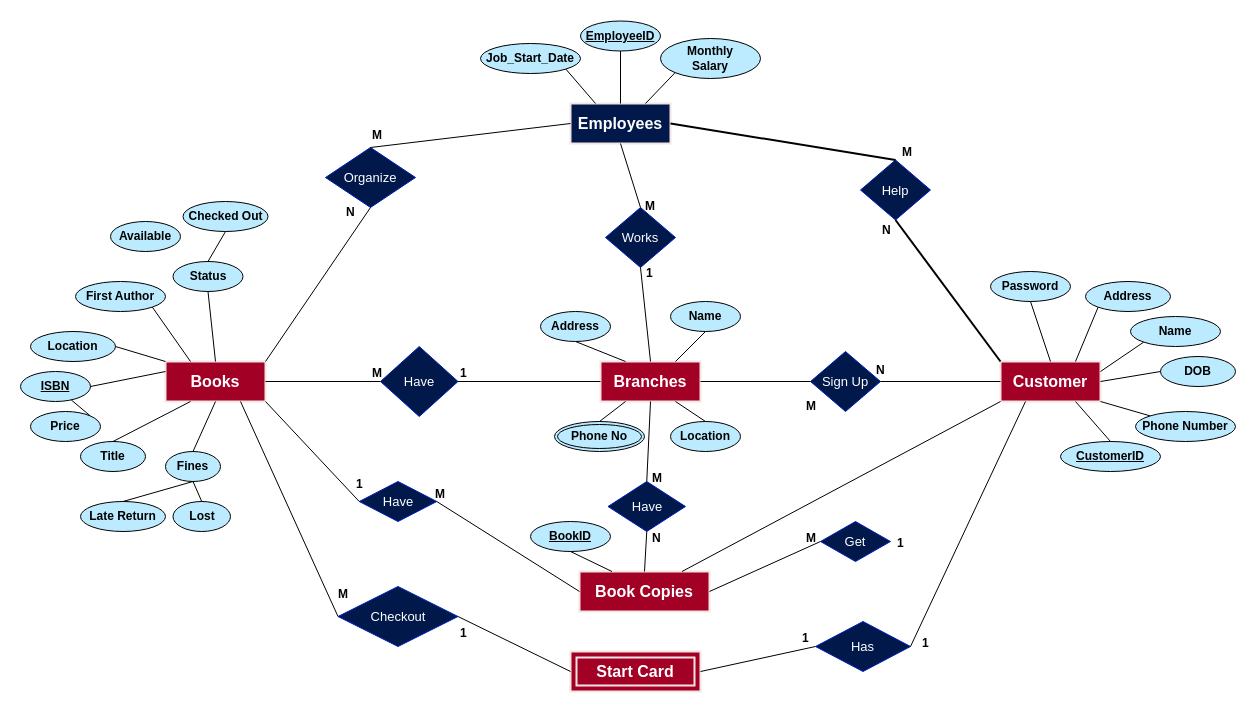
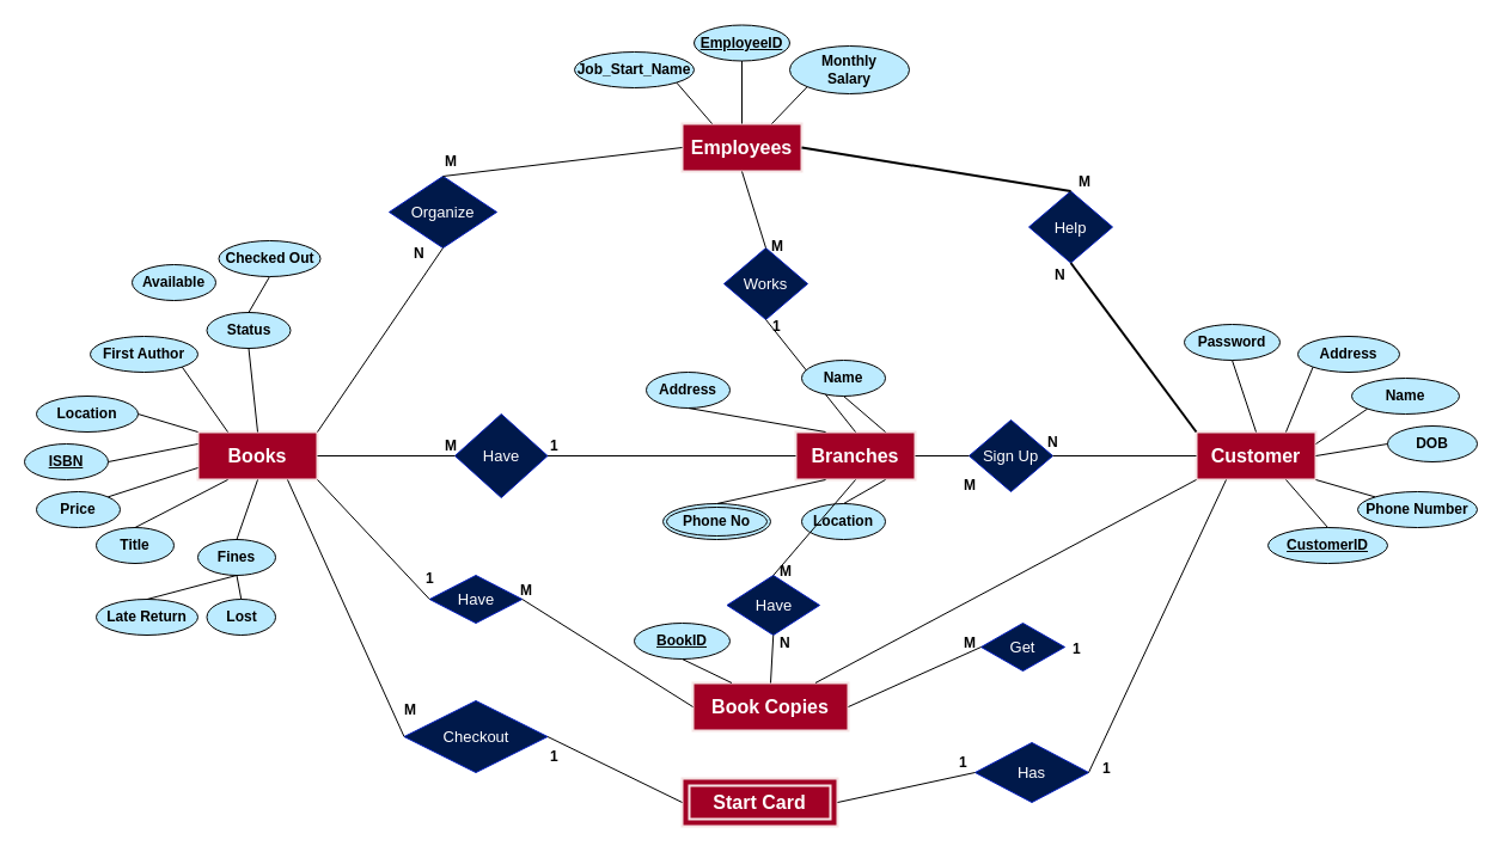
- <mxCell id="22" value="Job_Start_Date" style="ellipse;whiteSpace=wrap;html=1;align=center;fontStyle=1;fontSize=12;fillColor=#BCEBFF;strokeColor=#000000;" parent="1" vertex="1"><mxGeometry x="480" y="43" width="100" height="30" as="geometry" /></mxCell>
+ <mxCell id="22" value="Job_Start_Name" style="ellipse;whiteSpace=wrap;html=1;align=center;fontStyle=1;fontSize=12;fillColor=#BCEBFF;strokeColor=#000000;" parent="1" vertex="1"><mxGeometry x="480" y="43" width="100" height="30" as="geometry" /></mxCell>
- <mxCell id="19" value="Employees" style="whiteSpace=wrap;html=1;align=center;fontStyle=1;fontSize=16;fillColor=#00194a;strokeColor=#F5E4E4;fontColor=#ffffff;strokeWidth=2;" parent="1" vertex="1"><mxGeometry x="570" y="103" width="100" height="40" as="geometry" /></mxCell>
+ <mxCell id="19" value="Employees" style="whiteSpace=wrap;html=1;align=center;fontStyle=1;fontSize=16;fillColor=#a20025;strokeColor=#F5E4E4;fontColor=#ffffff;strokeWidth=2;" parent="1" vertex="1"><mxGeometry x="570" y="103" width="100" height="40" as="geometry" /></mxCell>
- <mxCell id="16" value="Branches" style="whiteSpace=wrap;html=1;align=center;fontStyle=1;fontSize=16;fillColor=#a20025;strokeColor=#F5E4E4;fontColor=#ffffff;strokeWidth=2;" parent="1" vertex="1"><mxGeometry x="600" y="361" width="100" height="40" as="geometry" /></mxCell>
+ <mxCell id="16" value="Branches" style="whiteSpace=wrap;html=1;align=center;fontStyle=1;fontSize=16;fillColor=#a20025;strokeColor=#F5E4E4;fontColor=#ffffff;strokeWidth=2;" parent="1" vertex="1"><mxGeometry x="665" y="361" width="100" height="40" as="geometry" /></mxCell>
- <mxCell id="70" value="" style="endArrow=none;html=1;rounded=0;exitX=1;exitY=0;exitDx=0;exitDy=0;fontStyle=1;fontSize=12;" edge="1" parent="1" source="18" target="11"><mxGeometry relative="1" as="geometry"><mxPoint x="100" y="396" as="sourcePoint" /><mxPoint x="150" y="396" as="targetPoint" /></mxGeometry></mxCell>
+ <mxCell id="70" value="" style="endArrow=none;html=1;rounded=0;exitX=1;exitY=0;exitDx=0;exitDy=0;fontStyle=1;fontSize=12;entryX=0;entryY=0.75;entryDx=0;entryDy=0;" edge="1" parent="1" source="18" target="7"><mxGeometry relative="1" as="geometry"><mxPoint x="100" y="396" as="sourcePoint" /><mxPoint x="150" y="396" as="targetPoint" /></mxGeometry></mxCell>
- <mxCell id="62" value="Fines" style="ellipse;whiteSpace=wrap;html=1;align=center;fontStyle=1;fontSize=12;fillColor=#BCEBFF;strokeColor=#000000;" vertex="1" parent="1"><mxGeometry x="165" y="451" width="55" height="30" as="geometry" /></mxCell>
+ <mxCell id="62" value="Fines" style="ellipse;whiteSpace=wrap;html=1;align=center;fontStyle=1;fontSize=12;fillColor=#BCEBFF;strokeColor=#000000;" vertex="1" parent="1"><mxGeometry x="165" y="451" width="65" height="30" as="geometry" /></mxCell>
